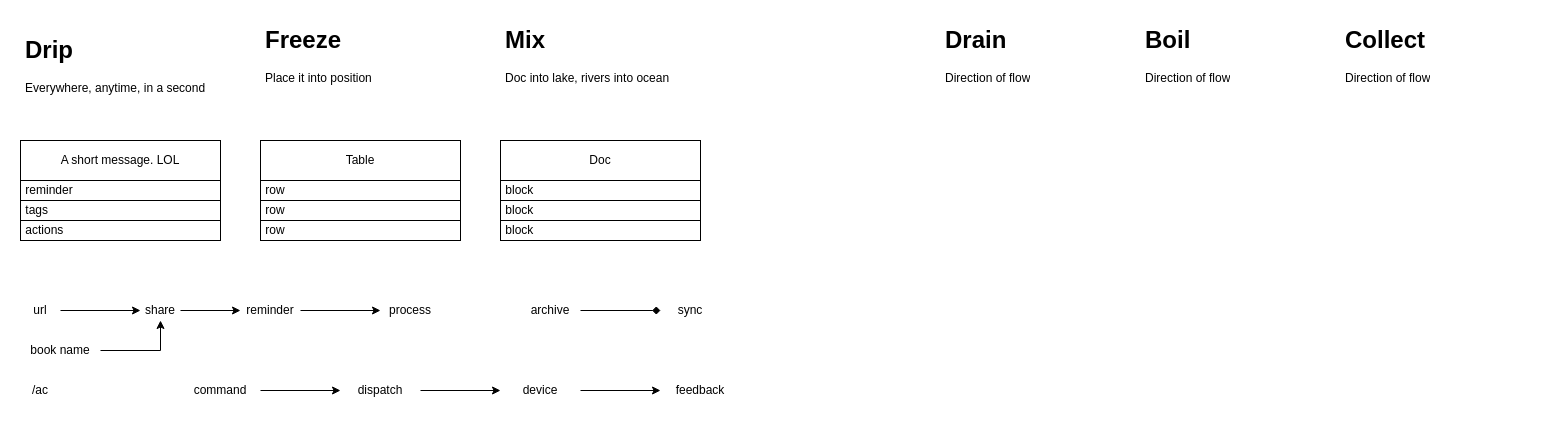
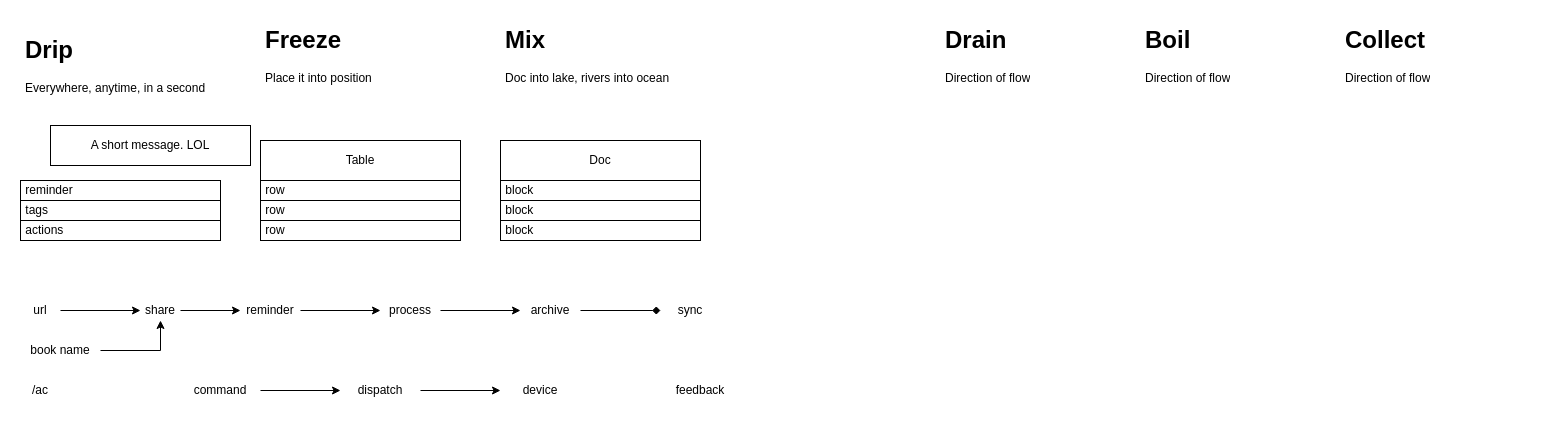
- <mxCell id="3" value="A short message. LOL" style="rounded=0;whiteSpace=wrap;html=1;" vertex="1" parent="1"><mxGeometry x="20" y="140" width="200" height="40" as="geometry" /></mxCell>
+ <mxCell id="3" value="A short message. LOL" style="rounded=0;whiteSpace=wrap;html=1;" vertex="1" parent="1"><mxGeometry x="50" y="125" width="200" height="40" as="geometry" /></mxCell>
+ <mxCell id="26" value="" style="edgeStyle=orthogonalEdgeStyle;rounded=0;orthogonalLoop=1;jettySize=auto;html=1;" edge="1" parent="1" source="27" target="29"><mxGeometry relative="1" as="geometry" /></mxCell>
- <mxCell id="38" value="" style="edgeStyle=orthogonalEdgeStyle;rounded=0;orthogonalLoop=1;jettySize=auto;html=1;" edge="1" parent="1" source="39" target="40"><mxGeometry relative="1" as="geometry" /></mxCell>
